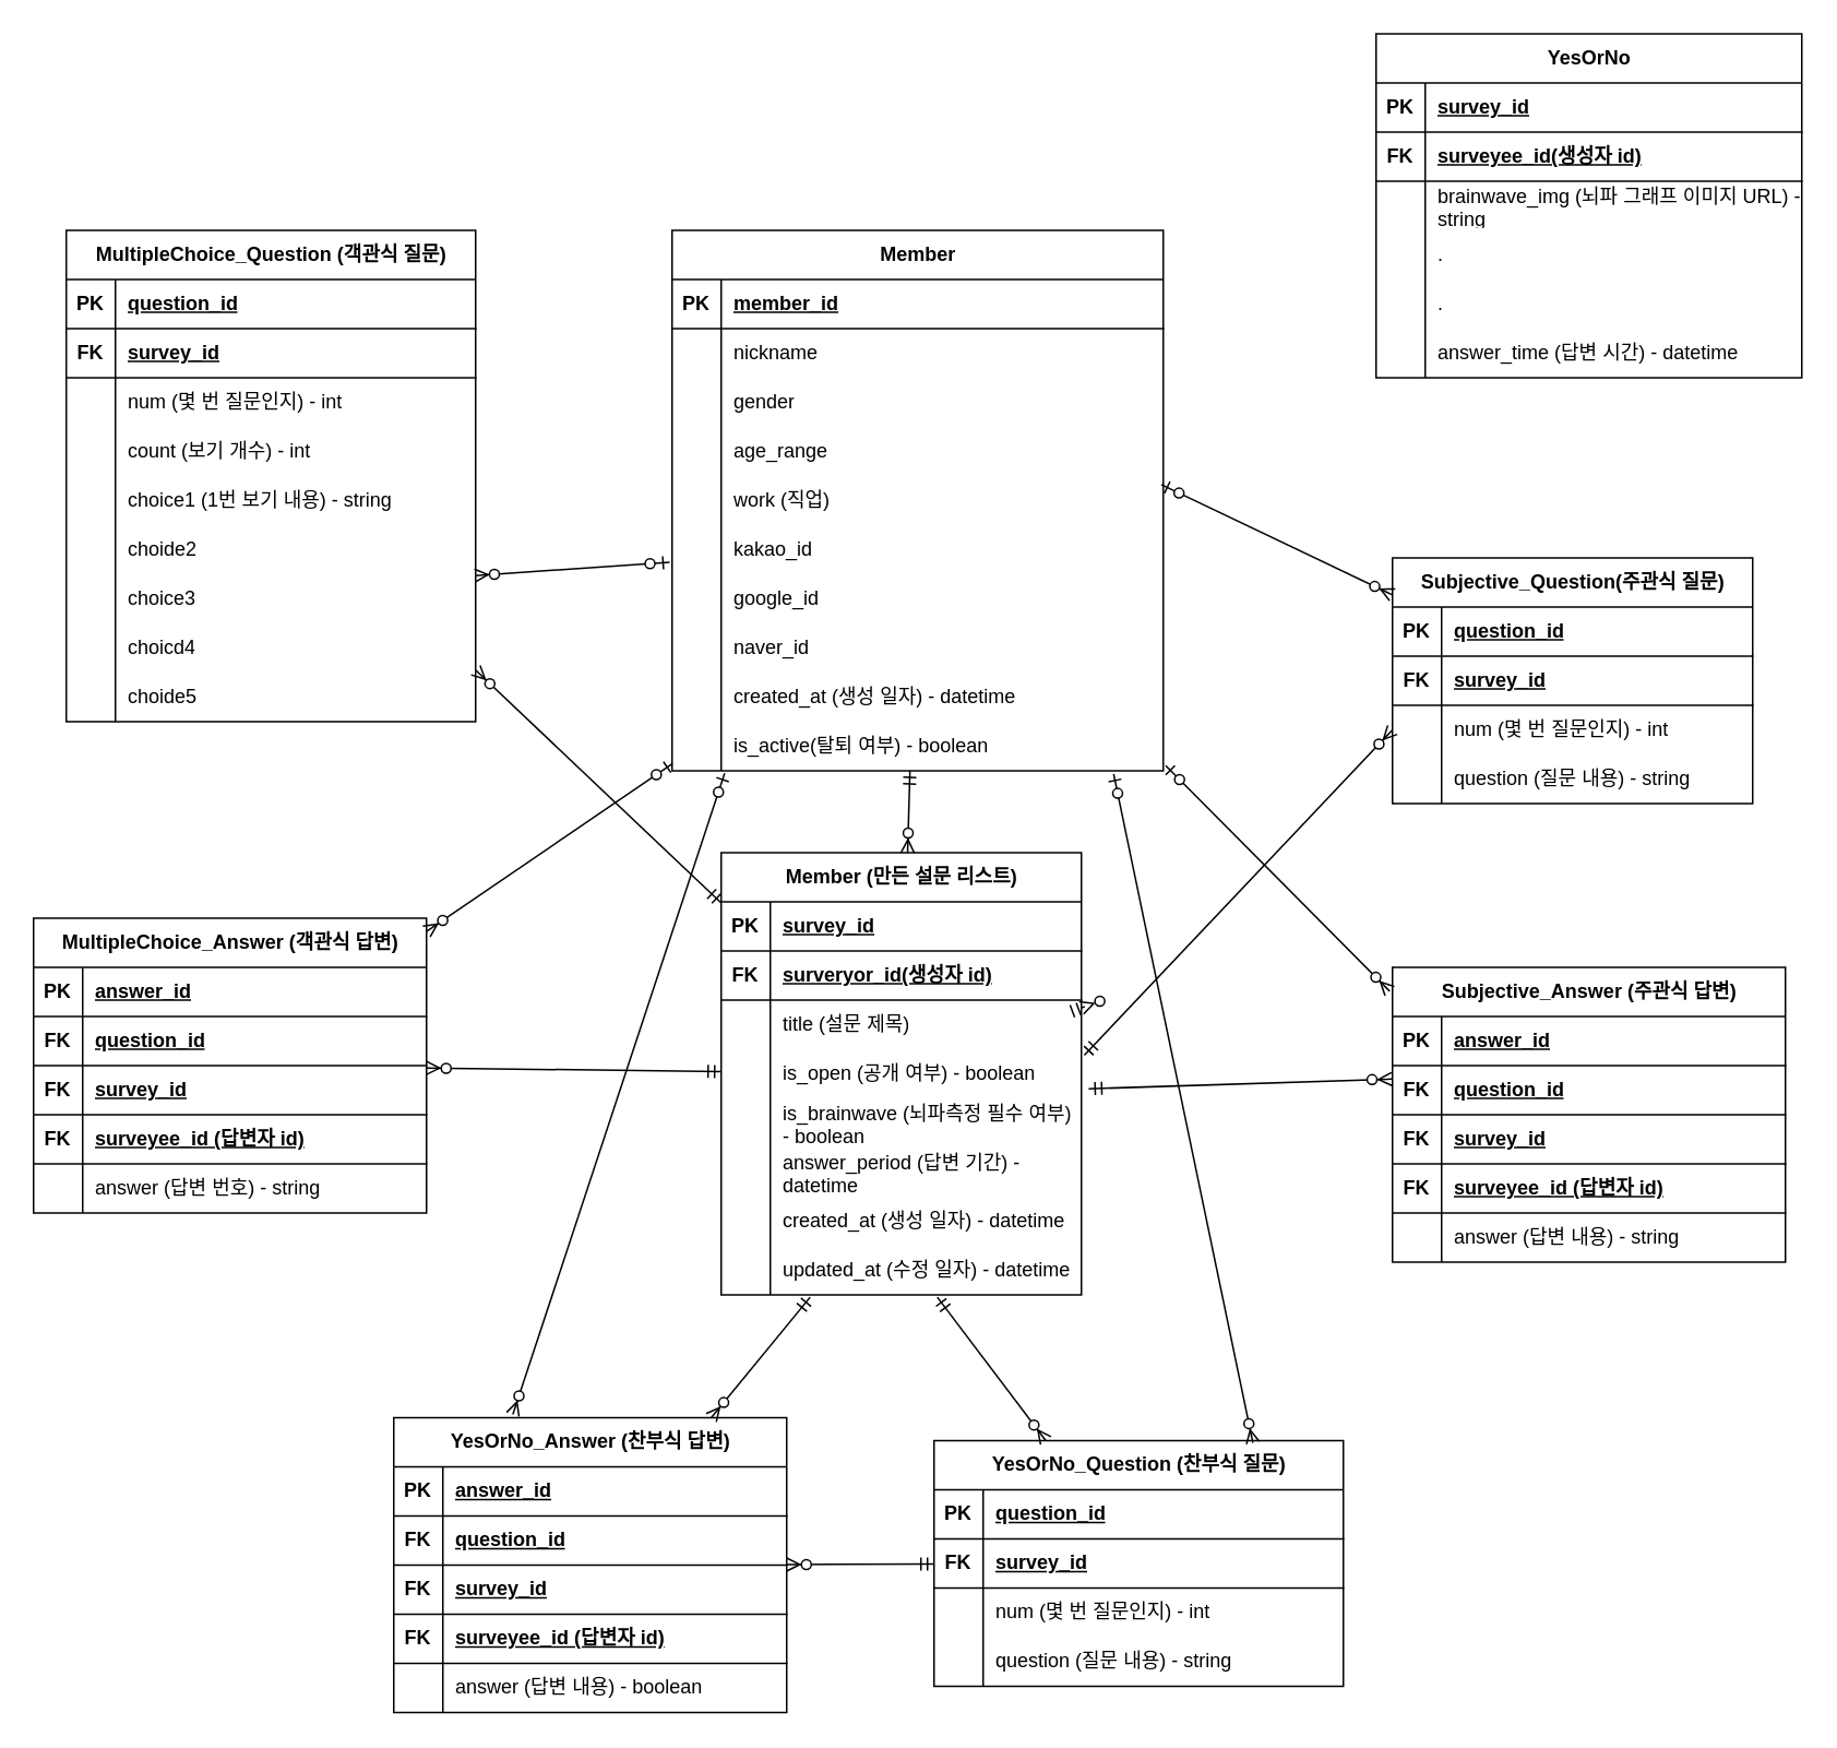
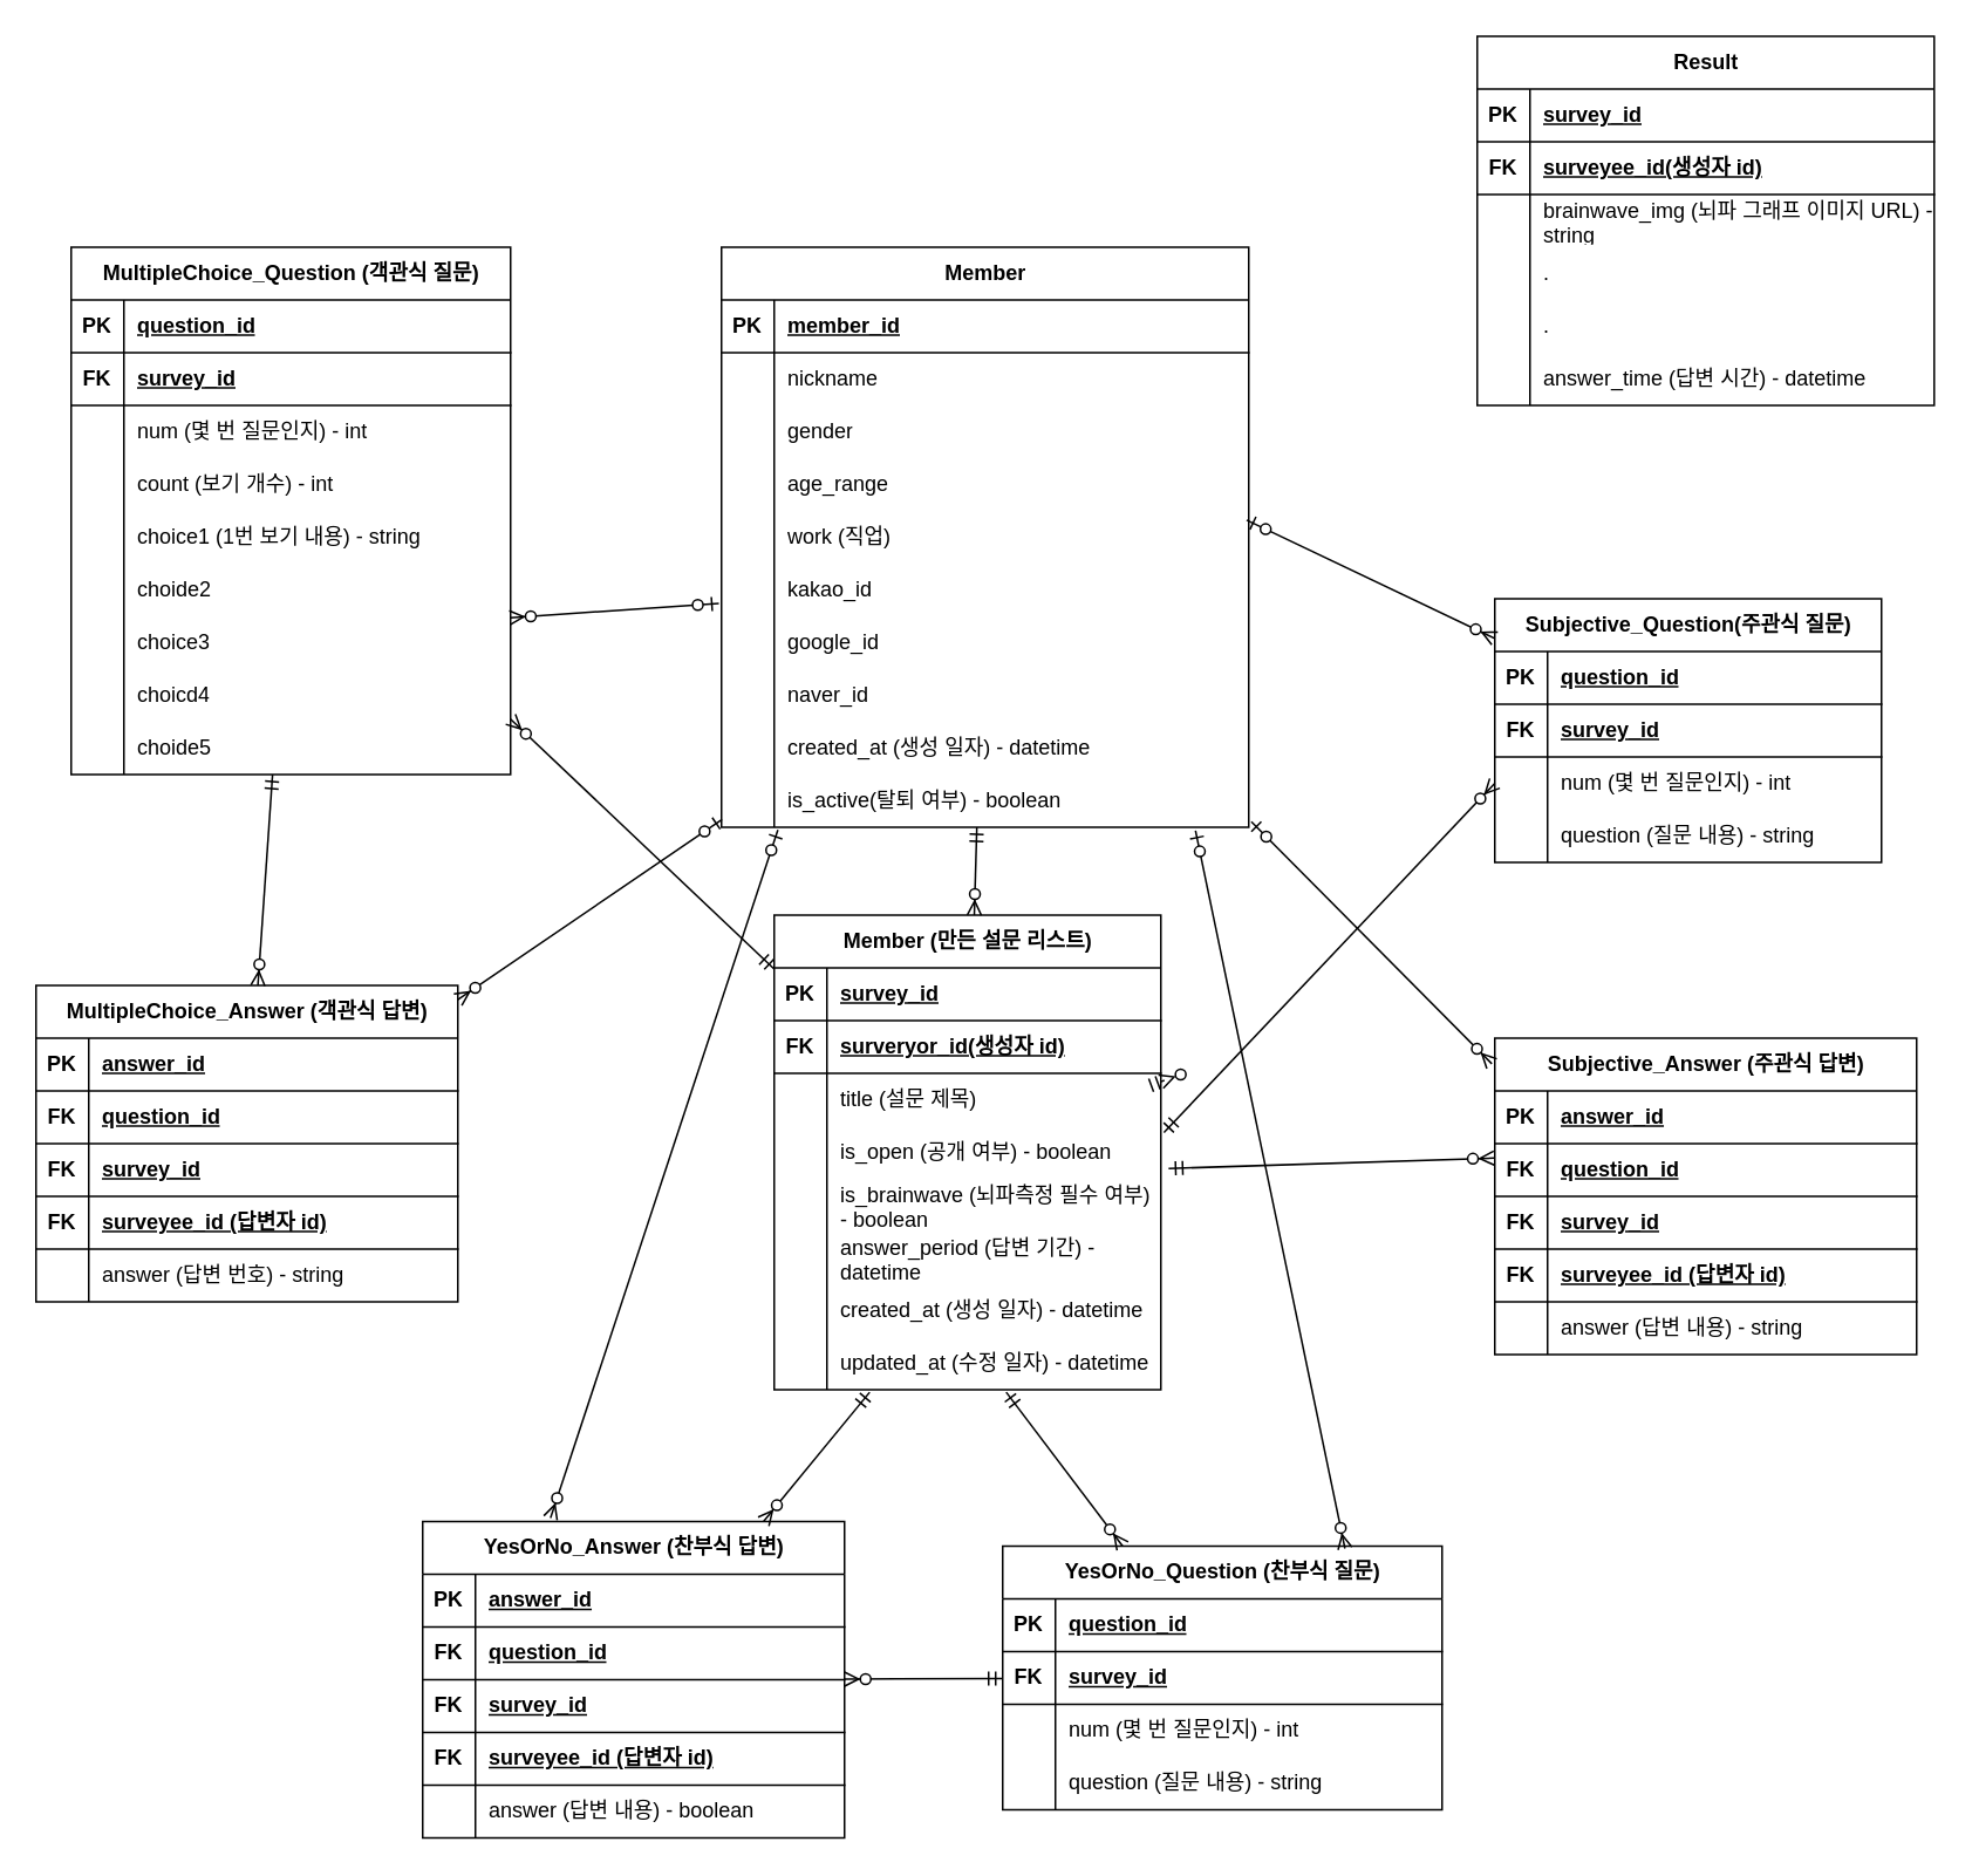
- <mxCell id="176" value="YesOrNo" style="shape=table;startSize=30;container=1;collapsible=1;childLayout=tableLayout;fixedRows=1;rowLines=0;fontStyle=1;align=center;resizeLast=1;html=1;" vertex="1" parent="1"><mxGeometry x="840" y="20" width="260" height="210" as="geometry" /></mxCell>
+ <mxCell id="176" value="Result" style="shape=table;startSize=30;container=1;collapsible=1;childLayout=tableLayout;fixedRows=1;rowLines=0;fontStyle=1;align=center;resizeLast=1;html=1;" vertex="1" parent="1"><mxGeometry x="840" y="20" width="260" height="210" as="geometry" /></mxCell>
+ <mxCell id="169" value="" style="fontSize=12;html=1;endArrow=ERzeroToMany;startArrow=ERmandOne;rounded=0;" edge="1" parent="1" source="58" target="151"><mxGeometry width="100" height="100" relative="1" as="geometry"><mxPoint x="460" y="630" as="sourcePoint" /><mxPoint x="210" y="644" as="targetPoint" /></mxGeometry></mxCell>
- <mxCell id="168" value="" style="fontSize=12;html=1;endArrow=ERzeroToMany;startArrow=ERmandOne;rounded=0;" edge="1" parent="1" source="33" target="151"><mxGeometry width="100" height="100" relative="1" as="geometry"><mxPoint x="430" y="570" as="sourcePoint" /><mxPoint x="280" y="440" as="targetPoint" /></mxGeometry></mxCell>
